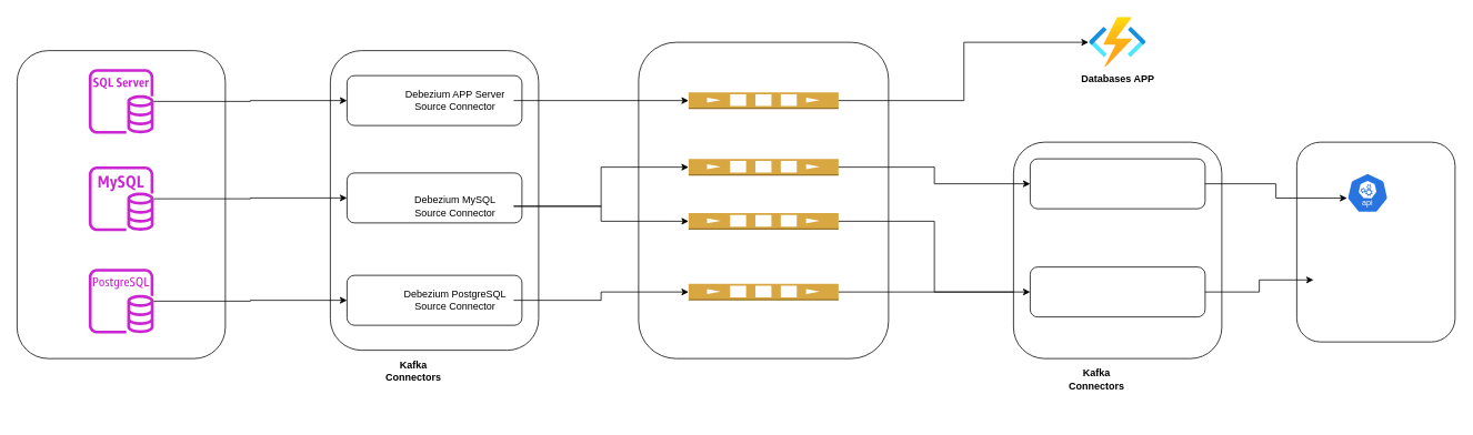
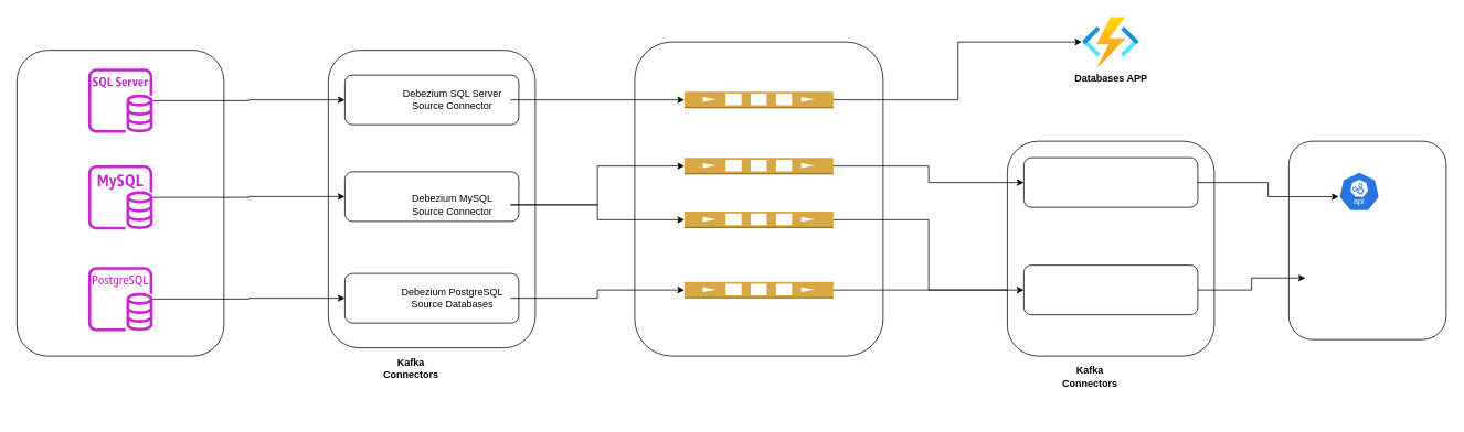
- <mxCell id="15" value="Debezium APP Server Source Connector" style="text;html=1;align=center;verticalAlign=middle;whiteSpace=wrap;rounded=0;" vertex="1" parent="12"><mxGeometry x="60" y="15" width="140" height="30" as="geometry" /></mxCell>
+ <mxCell id="15" value="Debezium SQL Server Source Connector" style="text;html=1;align=center;verticalAlign=middle;whiteSpace=wrap;rounded=0;" vertex="1" parent="12"><mxGeometry x="60" y="15" width="140" height="30" as="geometry" /></mxCell>
- <mxCell id="23" value="Debezium PostgreSQL Source Connector" style="text;html=1;align=center;verticalAlign=middle;whiteSpace=wrap;rounded=0;" vertex="1" parent="20"><mxGeometry x="60" y="15" width="140" height="30" as="geometry" /></mxCell>
+ <mxCell id="23" value="Debezium PostgreSQL Source Databases" style="text;html=1;align=center;verticalAlign=middle;whiteSpace=wrap;rounded=0;" vertex="1" parent="20"><mxGeometry x="60" y="15" width="140" height="30" as="geometry" /></mxCell>
